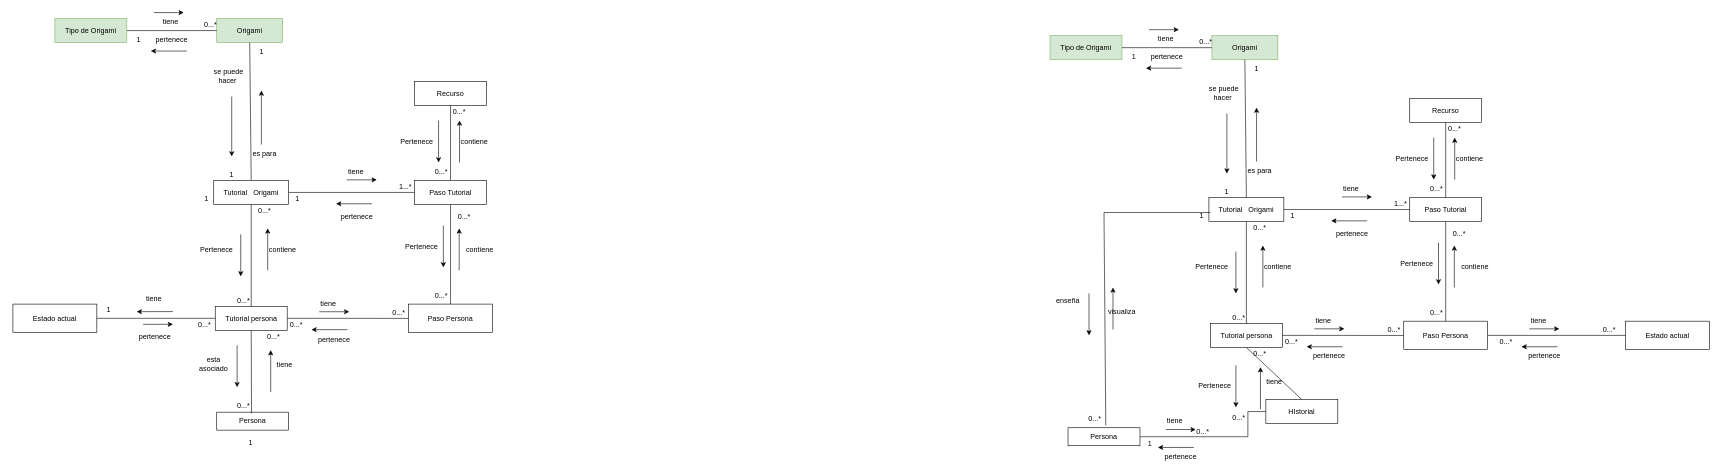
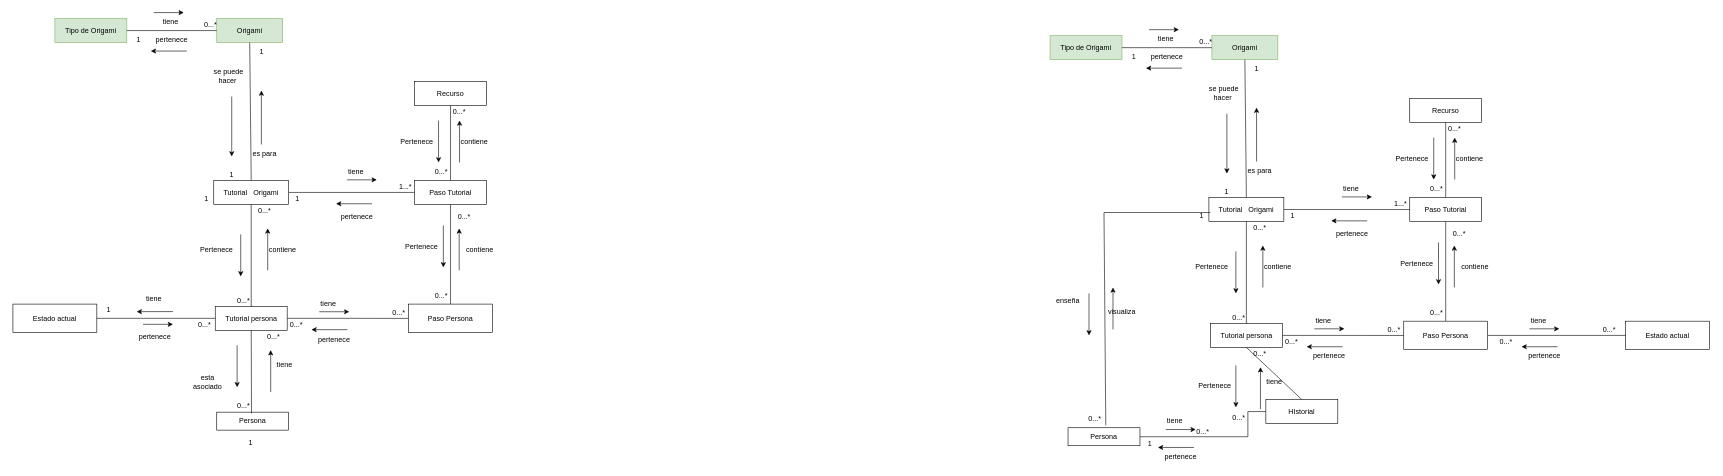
- <mxCell id="26" value="esta asociado" style="text;html=1;strokeColor=none;fillColor=none;align=center;verticalAlign=middle;whiteSpace=wrap;rounded=0;" vertex="1" parent="1"><mxGeometry x="325" y="592" width="60" height="30" as="geometry" /></mxCell>
+ <mxCell id="26" value="esta asociado" style="text;html=1;strokeColor=none;fillColor=none;align=center;verticalAlign=middle;whiteSpace=wrap;rounded=0;" vertex="1" parent="1"><mxGeometry x="315" y="622" width="60" height="30" as="geometry" /></mxCell>
